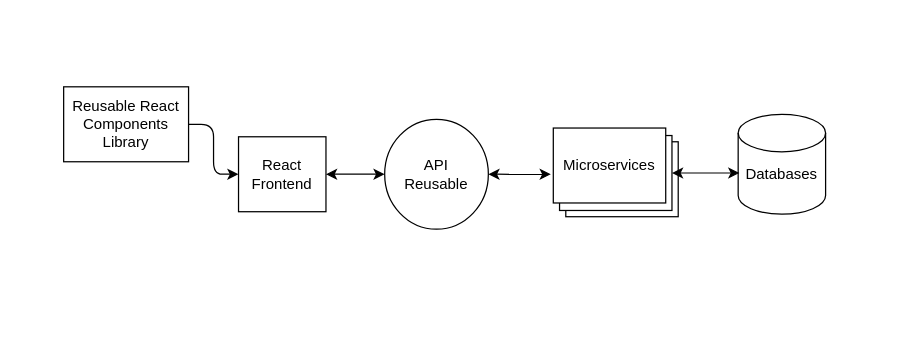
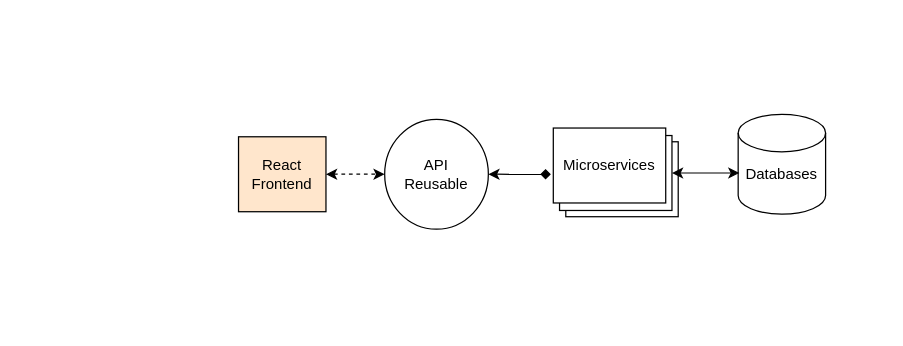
- <mxCell id="4" value="Reusable React Components Library" style="rounded=0;whiteSpace=wrap;html=1;" parent="1" vertex="1"><mxGeometry x="50" y="69" width="100" height="60" as="geometry" /></mxCell>
- <mxCell id="5" value="" style="endArrow=classic;html=1;entryX=0;entryY=0.5;entryDx=0;entryDy=0;exitX=1;exitY=0.5;exitDx=0;exitDy=0;" parent="1" source="4" target="3" edge="1"><mxGeometry width="50" height="50" relative="1" as="geometry"><mxPoint x="370" y="169" as="sourcePoint" /><mxPoint x="420" y="119" as="targetPoint" /><Array as="points"><mxPoint x="170" y="99" /><mxPoint x="170" y="139" /></Array></mxGeometry></mxCell>
- <mxCell id="3" value="&lt;div&gt;React &lt;br&gt;&lt;/div&gt;&lt;div&gt;Frontend&lt;/div&gt;" style="rounded=0;whiteSpace=wrap;html=1;" parent="1" vertex="1"><mxGeometry x="190" y="109" width="70" height="60" as="geometry" /></mxCell>
+ <mxCell id="3" value="&lt;div&gt;React &lt;br&gt;&lt;/div&gt;&lt;div&gt;Frontend&lt;/div&gt;" style="rounded=0;whiteSpace=wrap;html=1;fillColor=#ffe6cc;" parent="1" vertex="1"><mxGeometry x="190" y="109" width="70" height="60" as="geometry" /></mxCell>
- <mxCell id="12" value="" style="endArrow=classic;startArrow=classic;html=1;entryX=0;entryY=0.5;entryDx=0;entryDy=0;exitX=1;exitY=0.5;exitDx=0;exitDy=0;" edge="1" parent="1" source="3" target="11"><mxGeometry width="50" height="50" relative="1" as="geometry"><mxPoint x="560" y="285" as="sourcePoint" /><mxPoint x="610" y="235" as="targetPoint" /></mxGeometry></mxCell>
+ <mxCell id="12" value="" style="endArrow=classic;startArrow=classic;html=1;entryX=0;entryY=0.5;entryDx=0;entryDy=0;exitX=1;exitY=0.5;exitDx=0;exitDy=0;dashed=1;" edge="1" parent="1" source="3" target="11"><mxGeometry width="50" height="50" relative="1" as="geometry"><mxPoint x="560" y="285" as="sourcePoint" /><mxPoint x="610" y="235" as="targetPoint" /></mxGeometry></mxCell>
- <mxCell id="13" value="" style="endArrow=classic;startArrow=classic;html=1;entryX=-0.022;entryY=0.617;entryDx=0;entryDy=0;exitX=1;exitY=0.5;exitDx=0;exitDy=0;entryPerimeter=0;" edge="1" parent="1" source="11" target="9"><mxGeometry width="50" height="50" relative="1" as="geometry"><mxPoint x="537" y="285" as="sourcePoint" /><mxPoint x="587" y="235" as="targetPoint" /></mxGeometry></mxCell>
+ <mxCell id="13" value="" style="endArrow=diamond;startArrow=classic;html=1;entryX=-0.022;entryY=0.617;entryDx=0;entryDy=0;exitX=1;exitY=0.5;exitDx=0;exitDy=0;entryPerimeter=0;" edge="1" parent="1" source="11" target="9"><mxGeometry width="50" height="50" relative="1" as="geometry"><mxPoint x="537" y="285" as="sourcePoint" /><mxPoint x="587" y="235" as="targetPoint" /></mxGeometry></mxCell>
